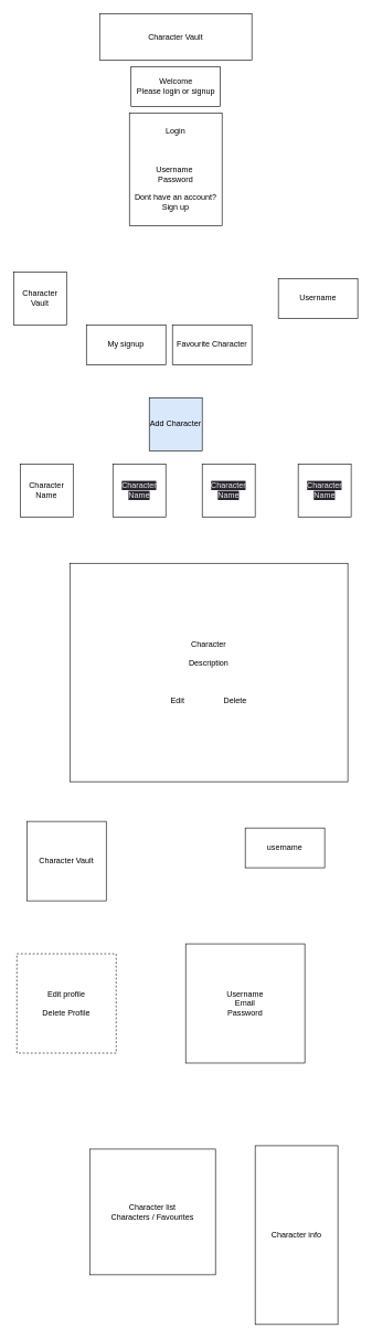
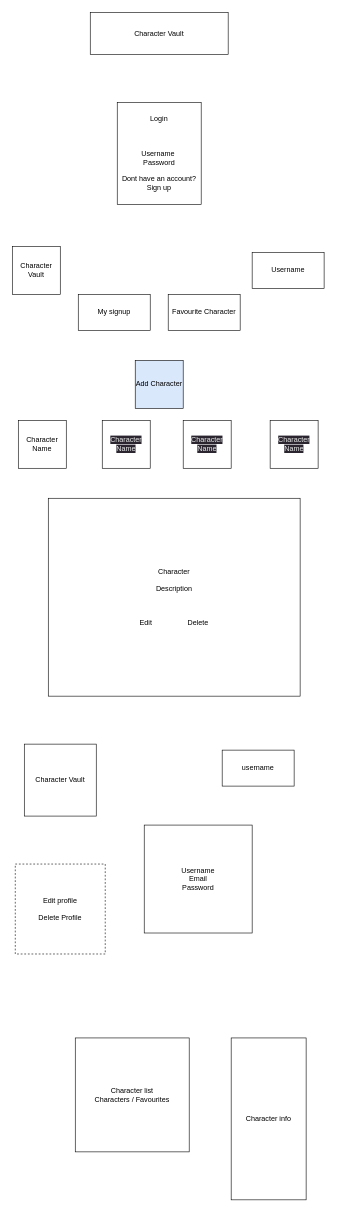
- <mxCell id="4" value="Welcome&lt;br&gt;Please login or signup" style="rounded=0;whiteSpace=wrap;html=1;" parent="1" vertex="1"><mxGeometry x="197.5" y="100" width="135" height="60" as="geometry" /></mxCell>
- <mxCell id="8" value="Favourite Character" style="rounded=0;whiteSpace=wrap;html=1;" parent="1" vertex="1"><mxGeometry x="260" y="490" width="120" height="60" as="geometry" /></mxCell>
+ <mxCell id="8" value="Favourite Character" style="rounded=0;whiteSpace=wrap;html=1;" parent="1" vertex="1"><mxGeometry x="280" y="490" width="120" height="60" as="geometry" /></mxCell>
- <mxCell id="14" value="Character&lt;br&gt;&lt;br&gt;Description&lt;br&gt;&lt;br&gt;&lt;br&gt;&lt;br&gt;Edit&amp;nbsp;&lt;span style=&quot;white-space: pre;&quot;&gt;&#09;&lt;/span&gt;&lt;span style=&quot;white-space: pre;&quot;&gt;&#09;&lt;/span&gt;&lt;span style=&quot;white-space: pre;&quot;&gt;&#09;&lt;/span&gt;Delete" style="rounded=0;whiteSpace=wrap;html=1;" parent="1" vertex="1"><mxGeometry x="105" y="850" width="420" height="330" as="geometry" /></mxCell>
+ <mxCell id="14" value="Character&lt;br&gt;&lt;br&gt;Description&lt;br&gt;&lt;br&gt;&lt;br&gt;&lt;br&gt;Edit&amp;nbsp;&lt;span style=&quot;white-space: pre;&quot;&gt;&#09;&lt;/span&gt;&lt;span style=&quot;white-space: pre;&quot;&gt;&#09;&lt;/span&gt;&lt;span style=&quot;white-space: pre;&quot;&gt;&#09;&lt;/span&gt;Delete" style="rounded=0;whiteSpace=wrap;html=1;" parent="1" vertex="1"><mxGeometry x="80" y="830" width="420" height="330" as="geometry" /></mxCell>
- <mxCell id="18" value="Username&lt;br&gt;Email&lt;br&gt;Password" style="whiteSpace=wrap;html=1;aspect=fixed;" vertex="1" parent="1"><mxGeometry x="280" y="1425" width="180" height="180" as="geometry" /></mxCell>
+ <mxCell id="18" value="Username&lt;br&gt;Email&lt;br&gt;Password" style="whiteSpace=wrap;html=1;aspect=fixed;" vertex="1" parent="1"><mxGeometry x="240" y="1375" width="180" height="180" as="geometry" /></mxCell>
- <mxCell id="19" value="Character list&lt;br&gt;Characters / Favourites" style="whiteSpace=wrap;html=1;aspect=fixed;" vertex="1" parent="1"><mxGeometry x="135" y="1735" width="190" height="190" as="geometry" /></mxCell>
+ <mxCell id="19" value="Character list&lt;br&gt;Characters / Favourites" style="whiteSpace=wrap;html=1;aspect=fixed;" vertex="1" parent="1"><mxGeometry x="125" y="1730" width="190" height="190" as="geometry" /></mxCell>
